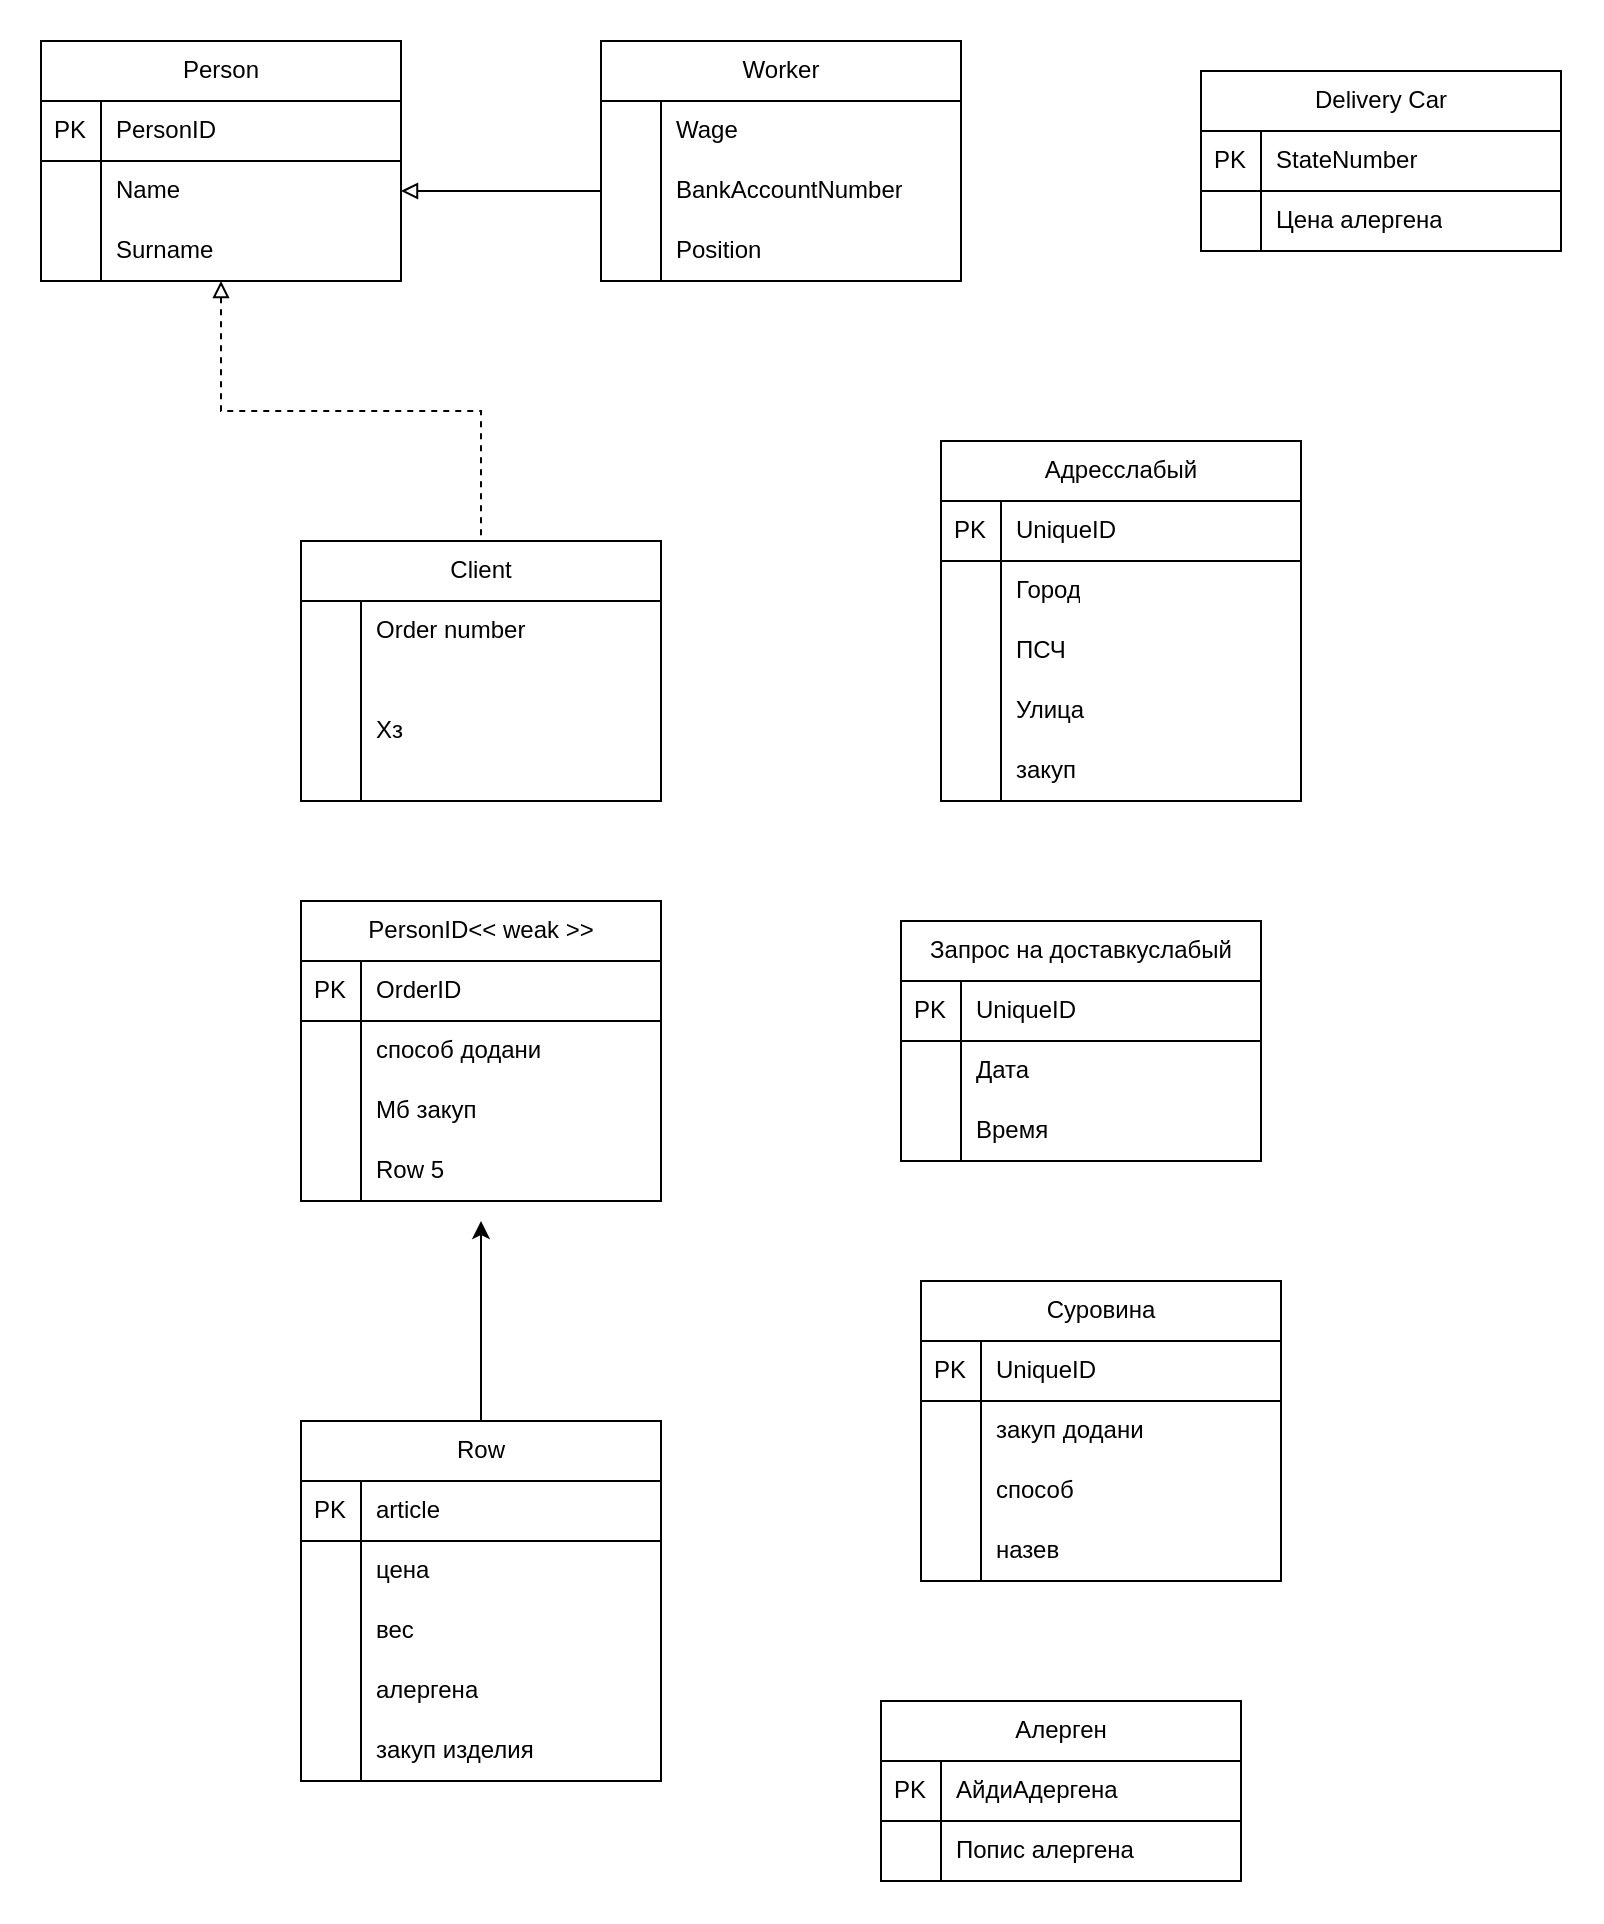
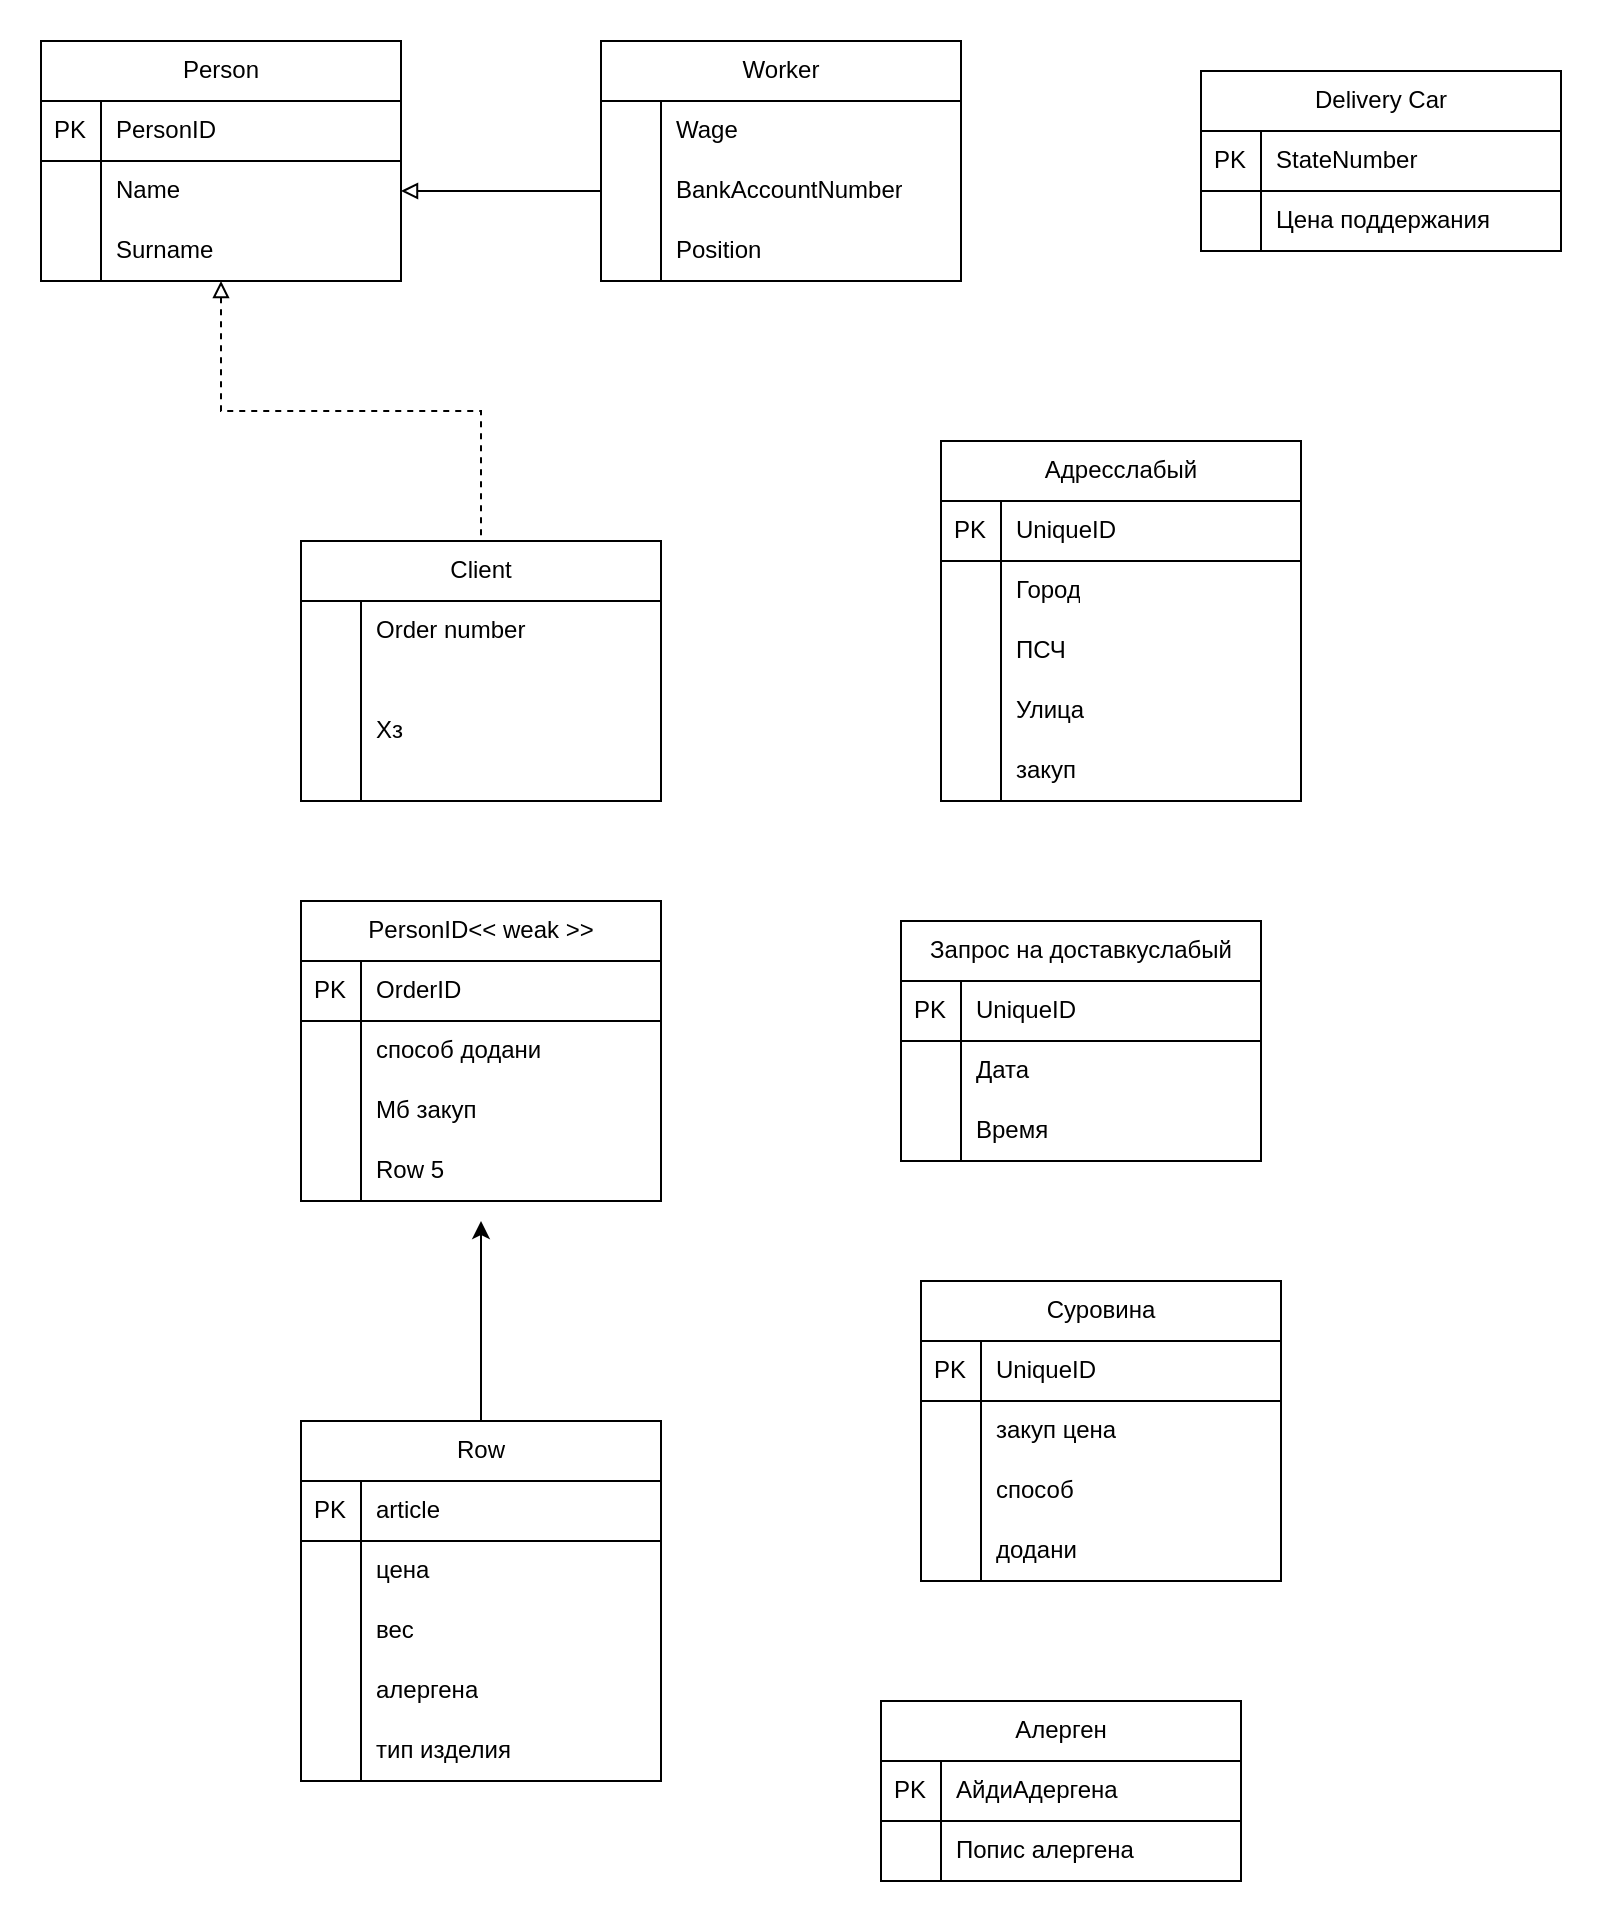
- <mxCell id="38" value="Цена алергена" style="shape=partialRectangle;connectable=0;fillColor=none;top=0;left=0;bottom=0;right=0;align=left;spacingLeft=6;overflow=hidden;whiteSpace=wrap;html=1;" parent="36" vertex="1"><mxGeometry x="30" width="150" height="30" as="geometry"><mxRectangle width="150" height="30" as="alternateBounds" /></mxGeometry></mxCell>
+ <mxCell id="38" value="Цена поддержания" style="shape=partialRectangle;connectable=0;fillColor=none;top=0;left=0;bottom=0;right=0;align=left;spacingLeft=6;overflow=hidden;whiteSpace=wrap;html=1;" parent="36" vertex="1"><mxGeometry x="30" width="150" height="30" as="geometry"><mxRectangle width="150" height="30" as="alternateBounds" /></mxGeometry></mxCell>
- <mxCell id="82" value="закуп додани" style="shape=partialRectangle;connectable=0;fillColor=none;top=0;left=0;bottom=0;right=0;align=left;spacingLeft=6;overflow=hidden;whiteSpace=wrap;html=1;" parent="80" vertex="1"><mxGeometry x="30" width="150" height="30" as="geometry"><mxRectangle width="150" height="30" as="alternateBounds" /></mxGeometry></mxCell>
+ <mxCell id="82" value="закуп цена" style="shape=partialRectangle;connectable=0;fillColor=none;top=0;left=0;bottom=0;right=0;align=left;spacingLeft=6;overflow=hidden;whiteSpace=wrap;html=1;" parent="80" vertex="1"><mxGeometry x="30" width="150" height="30" as="geometry"><mxRectangle width="150" height="30" as="alternateBounds" /></mxGeometry></mxCell>
- <mxCell id="88" value="назев" style="shape=partialRectangle;connectable=0;fillColor=none;top=0;left=0;bottom=0;right=0;align=left;spacingLeft=6;overflow=hidden;whiteSpace=wrap;html=1;" parent="86" vertex="1"><mxGeometry x="30" width="150" height="30" as="geometry"><mxRectangle width="150" height="30" as="alternateBounds" /></mxGeometry></mxCell>
+ <mxCell id="88" value="додани" style="shape=partialRectangle;connectable=0;fillColor=none;top=0;left=0;bottom=0;right=0;align=left;spacingLeft=6;overflow=hidden;whiteSpace=wrap;html=1;" parent="86" vertex="1"><mxGeometry x="30" width="150" height="30" as="geometry"><mxRectangle width="150" height="30" as="alternateBounds" /></mxGeometry></mxCell>
- <mxCell id="68" value="закуп изделия" style="shape=partialRectangle;connectable=0;fillColor=none;top=0;left=0;bottom=0;right=0;align=left;spacingLeft=6;overflow=hidden;whiteSpace=wrap;html=1;" parent="66" vertex="1"><mxGeometry x="30" width="150" height="30" as="geometry"><mxRectangle width="150" height="30" as="alternateBounds" /></mxGeometry></mxCell>
+ <mxCell id="68" value="тип изделия" style="shape=partialRectangle;connectable=0;fillColor=none;top=0;left=0;bottom=0;right=0;align=left;spacingLeft=6;overflow=hidden;whiteSpace=wrap;html=1;" parent="66" vertex="1"><mxGeometry x="30" width="150" height="30" as="geometry"><mxRectangle width="150" height="30" as="alternateBounds" /></mxGeometry></mxCell>
